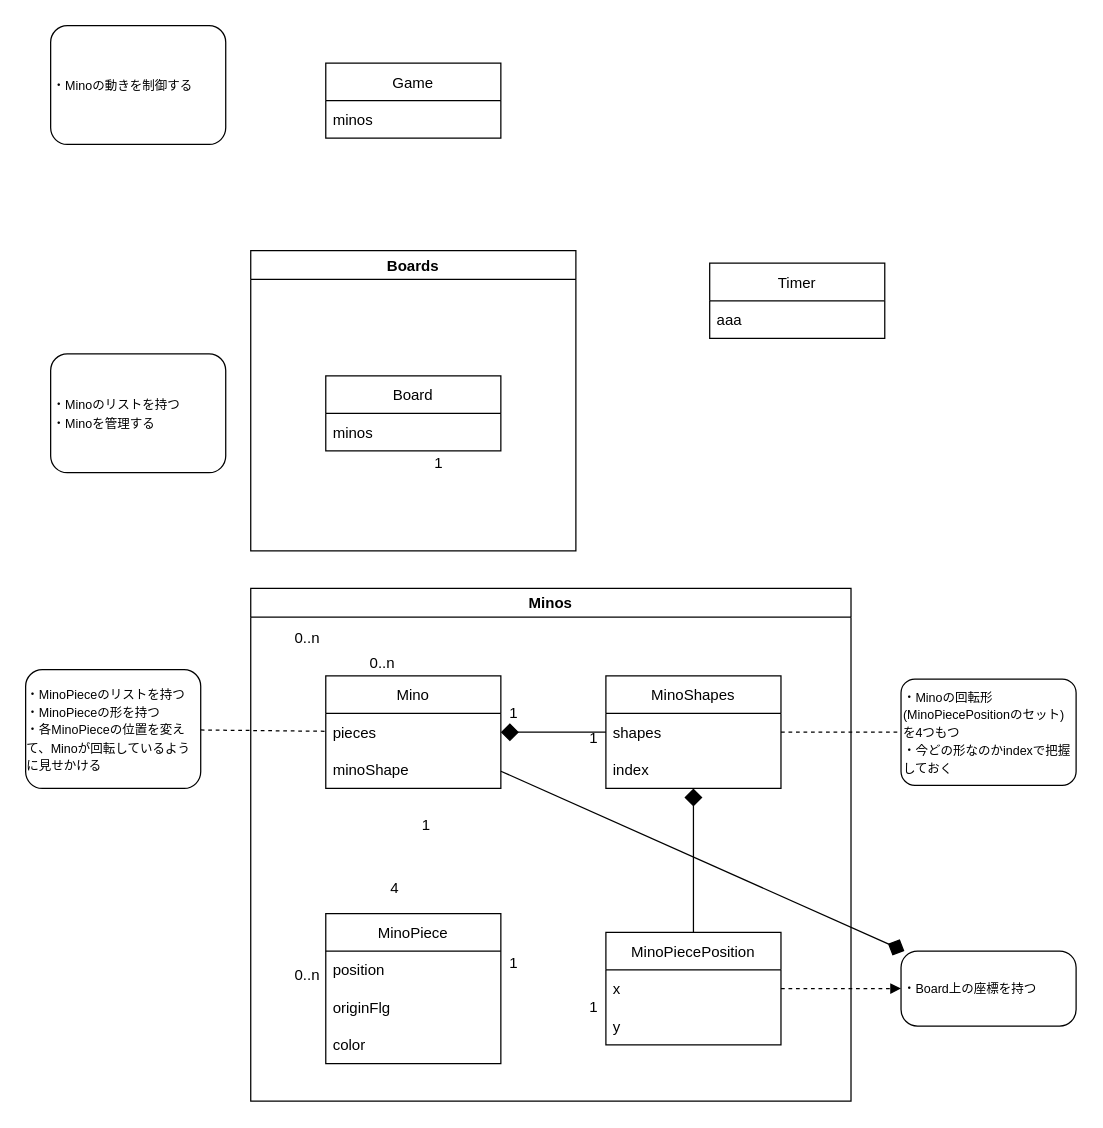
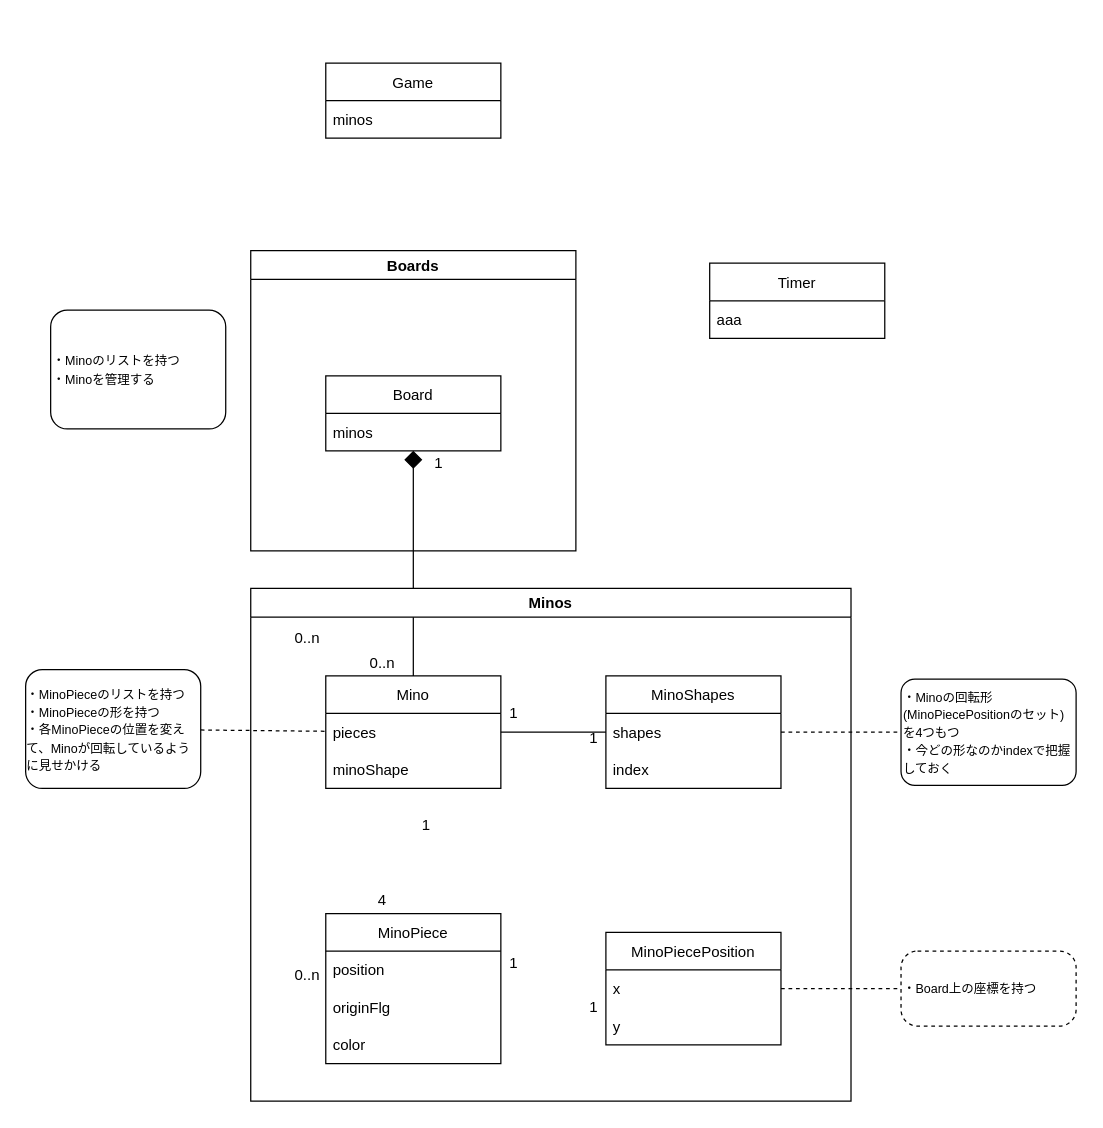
- <mxCell id="41" value="&lt;span style=&quot;font-size: 10px&quot;&gt;・Minoの動きを制御する&lt;/span&gt;" style="rounded=1;whiteSpace=wrap;html=1;arcSize=14;align=left;" vertex="1" parent="1"><mxGeometry x="40" y="20" width="140" height="95" as="geometry" /></mxCell>
- <mxCell id="38" value="&lt;div&gt;&lt;span style=&quot;font-size: 10px&quot;&gt;・Minoのリストを持つ&lt;/span&gt;&lt;/div&gt;&lt;div&gt;&lt;span style=&quot;font-size: 10px&quot;&gt;・Minoを管理する&lt;/span&gt;&lt;/div&gt;" style="rounded=1;whiteSpace=wrap;html=1;arcSize=14;align=left;" vertex="1" parent="1"><mxGeometry x="40" y="282.5" width="140" height="95" as="geometry" /></mxCell>
+ <mxCell id="38" value="&lt;div&gt;&lt;span style=&quot;font-size: 10px&quot;&gt;・Minoのリストを持つ&lt;/span&gt;&lt;/div&gt;&lt;div&gt;&lt;span style=&quot;font-size: 10px&quot;&gt;・Minoを管理する&lt;/span&gt;&lt;/div&gt;" style="rounded=1;whiteSpace=wrap;html=1;arcSize=14;align=left;" vertex="1" parent="1"><mxGeometry x="40" y="247.5" width="140" height="95" as="geometry" /></mxCell>
- <mxCell id="24" style="edgeStyle=none;html=1;endArrow=diamond;endFill=1;endSize=12;" parent="1" source="21" target="5" edge="1"><mxGeometry relative="1" as="geometry"><mxPoint x="340" y="740" as="sourcePoint" /><mxPoint x="340" y="640" as="targetPoint" /></mxGeometry></mxCell>
+ <mxCell id="24" style="edgeStyle=none;html=1;endArrow=none;endFill=1;endSize=12;" parent="1" source="21" target="5" edge="1"><mxGeometry relative="1" as="geometry"><mxPoint x="340" y="740" as="sourcePoint" /><mxPoint x="340" y="640" as="targetPoint" /></mxGeometry></mxCell>
- <mxCell id="4" style="edgeStyle=none;html=1;endArrow=diamond;endFill=1;endSize=12;" parent="1" source="5" target="34" edge="1"><mxGeometry relative="1" as="geometry"><mxPoint x="330" y="380" as="targetPoint" /></mxGeometry></mxCell>
+ <mxCell id="4" style="edgeStyle=none;html=1;endArrow=diamond;endFill=1;endSize=12;" parent="1" source="5" target="2" edge="1"><mxGeometry relative="1" as="geometry"><mxPoint x="330" y="380" as="targetPoint" /></mxGeometry></mxCell>
- <mxCell id="29" style="edgeStyle=none;html=1;endArrow=diamond;endFill=1;endSize=12;" parent="1" source="16" target="21" edge="1"><mxGeometry relative="1" as="geometry"><mxPoint x="494" y="800" as="sourcePoint" /><mxPoint x="410" y="800" as="targetPoint" /></mxGeometry></mxCell>
- <mxCell id="14" value="4" style="text;html=1;align=center;verticalAlign=middle;resizable=0;points=[];autosize=1;strokeColor=none;fillColor=none;" parent="1" vertex="1"><mxGeometry x="305" y="700" width="20" height="20" as="geometry" /></mxCell>
+ <mxCell id="14" value="4" style="text;html=1;align=center;verticalAlign=middle;resizable=0;points=[];autosize=1;strokeColor=none;fillColor=none;" parent="1" vertex="1"><mxGeometry x="295" y="710" width="20" height="20" as="geometry" /></mxCell>
- <mxCell id="35" value="" style="endArrow=block;dashed=1;html=1;fontSize=10;" parent="1" source="16" target="34" edge="1"><mxGeometry width="50" height="50" relative="1" as="geometry"><mxPoint x="730" y="830" as="sourcePoint" /><mxPoint x="780" y="780" as="targetPoint" /></mxGeometry></mxCell>
+ <mxCell id="35" value="" style="endArrow=none;dashed=1;html=1;fontSize=10;" parent="1" source="16" target="34" edge="1"><mxGeometry width="50" height="50" relative="1" as="geometry"><mxPoint x="730" y="830" as="sourcePoint" /><mxPoint x="780" y="780" as="targetPoint" /></mxGeometry></mxCell>
- <mxCell id="34" value="&lt;div&gt;&lt;span style=&quot;font-size: 10px&quot;&gt;・Board上の座標を持つ&lt;/span&gt;&lt;/div&gt;" style="rounded=1;whiteSpace=wrap;html=1;arcSize=22;align=left;" parent="1" vertex="1"><mxGeometry x="720" y="760" width="140" height="60" as="geometry" /></mxCell>
+ <mxCell id="34" value="&lt;div&gt;&lt;span style=&quot;font-size: 10px&quot;&gt;・Board上の座標を持つ&lt;/span&gt;&lt;/div&gt;" style="rounded=1;whiteSpace=wrap;html=1;arcSize=22;align=left;dashed=1;" parent="1" vertex="1"><mxGeometry x="720" y="760" width="140" height="60" as="geometry" /></mxCell>
